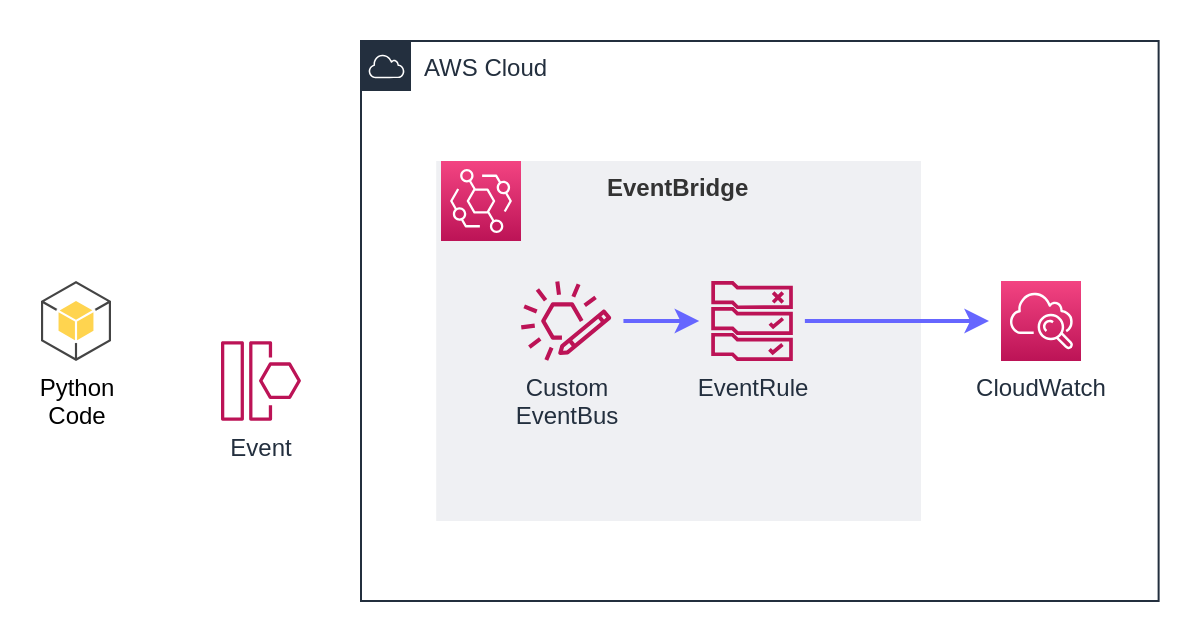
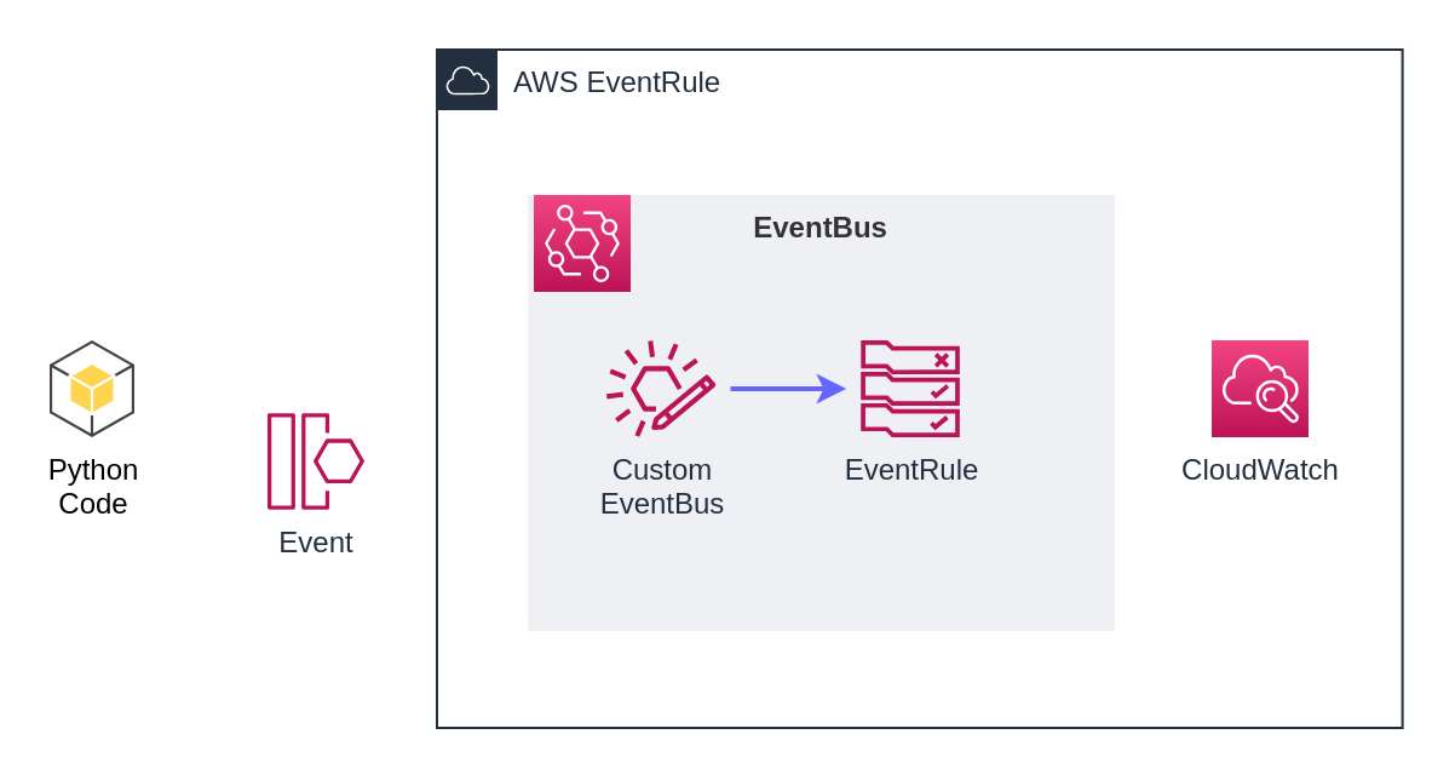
- <mxCell id="2" value="AWS Cloud" style="points=[[0,0],[0.25,0],[0.5,0],[0.75,0],[1,0],[1,0.25],[1,0.5],[1,0.75],[1,1],[0.75,1],[0.5,1],[0.25,1],[0,1],[0,0.75],[0,0.5],[0,0.25]];outlineConnect=0;gradientColor=none;html=1;whiteSpace=wrap;fontSize=12;fontStyle=0;shape=mxgraph.aws4.group;grIcon=mxgraph.aws4.group_aws_cloud;strokeColor=#232F3E;fillColor=none;verticalAlign=top;align=left;spacingLeft=30;fontColor=#232F3E;dashed=0;" vertex="1" parent="1"><mxGeometry x="180" y="20" width="398.81" height="280" as="geometry" /></mxCell>
+ <mxCell id="2" value="AWS EventRule" style="points=[[0,0],[0.25,0],[0.5,0],[0.75,0],[1,0],[1,0.25],[1,0.5],[1,0.75],[1,1],[0.75,1],[0.5,1],[0.25,1],[0,1],[0,0.75],[0,0.5],[0,0.25]];outlineConnect=0;gradientColor=none;html=1;whiteSpace=wrap;fontSize=12;fontStyle=0;shape=mxgraph.aws4.group;grIcon=mxgraph.aws4.group_aws_cloud;strokeColor=#232F3E;fillColor=none;verticalAlign=top;align=left;spacingLeft=30;fontColor=#232F3E;dashed=0;" vertex="1" parent="1"><mxGeometry x="180" y="20" width="398.81" height="280" as="geometry" /></mxCell>
- <mxCell id="3" value="EventBridge" style="fillColor=#EFF0F3;strokeColor=none;dashed=0;verticalAlign=top;fontStyle=1;fontColor=#333333;" vertex="1" parent="1"><mxGeometry x="217.61" y="80" width="242.39" height="180" as="geometry" /></mxCell>
+ <mxCell id="3" value="EventBus" style="fillColor=#EFF0F3;strokeColor=none;dashed=0;verticalAlign=top;fontStyle=1;fontColor=#333333;" vertex="1" parent="1"><mxGeometry x="217.61" y="80" width="242.39" height="180" as="geometry" /></mxCell>
- <mxCell id="5" value="Custom&lt;br&gt;EventBus" style="outlineConnect=0;fontColor=#232F3E;gradientColor=none;fillColor=#BC1356;strokeColor=none;dashed=0;verticalLabelPosition=bottom;verticalAlign=top;align=center;html=1;fontSize=12;fontStyle=0;aspect=fixed;pointerEvents=1;shape=mxgraph.aws4.eventbridge_custom_event_bus_resource;" vertex="1" parent="1"><mxGeometry x="260" y="140" width="45.22" height="40" as="geometry" /></mxCell>
+ <mxCell id="5" value="Custom&lt;br&gt;EventBus" style="outlineConnect=0;fontColor=#232F3E;gradientColor=none;fillColor=#BC1356;strokeColor=none;dashed=0;verticalLabelPosition=bottom;verticalAlign=top;align=center;html=1;fontSize=12;fontStyle=0;aspect=fixed;pointerEvents=1;shape=mxgraph.aws4.eventbridge_custom_event_bus_resource;" vertex="1" parent="1"><mxGeometry x="250" y="140" width="45.22" height="40" as="geometry" /></mxCell>
- <mxCell id="6" style="edgeStyle=orthogonalEdgeStyle;rounded=0;orthogonalLoop=1;jettySize=auto;html=1;sourcePerimeterSpacing=6;targetPerimeterSpacing=6;strokeColor=#6666FF;strokeWidth=2;fontColor=#333333;" edge="1" parent="1" source="7" target="8"><mxGeometry relative="1" as="geometry" /></mxCell>
